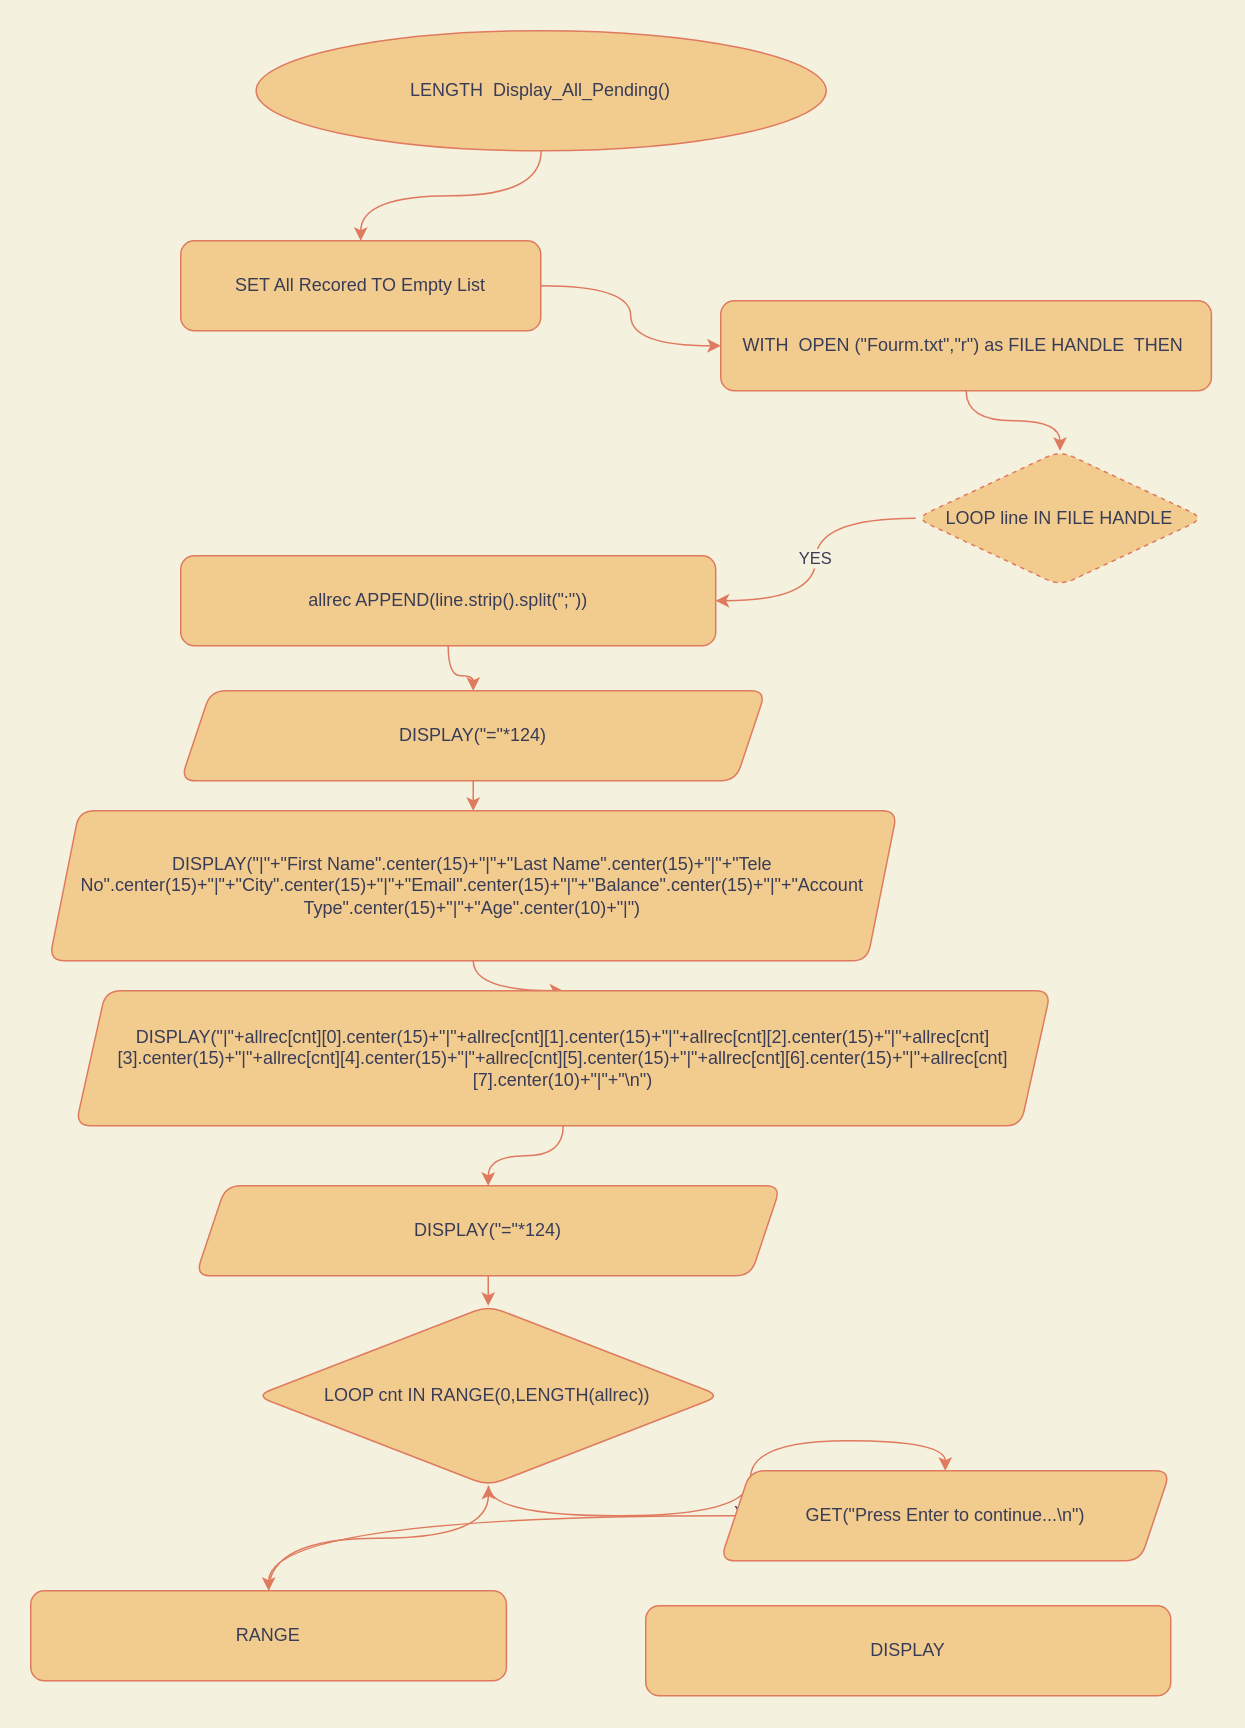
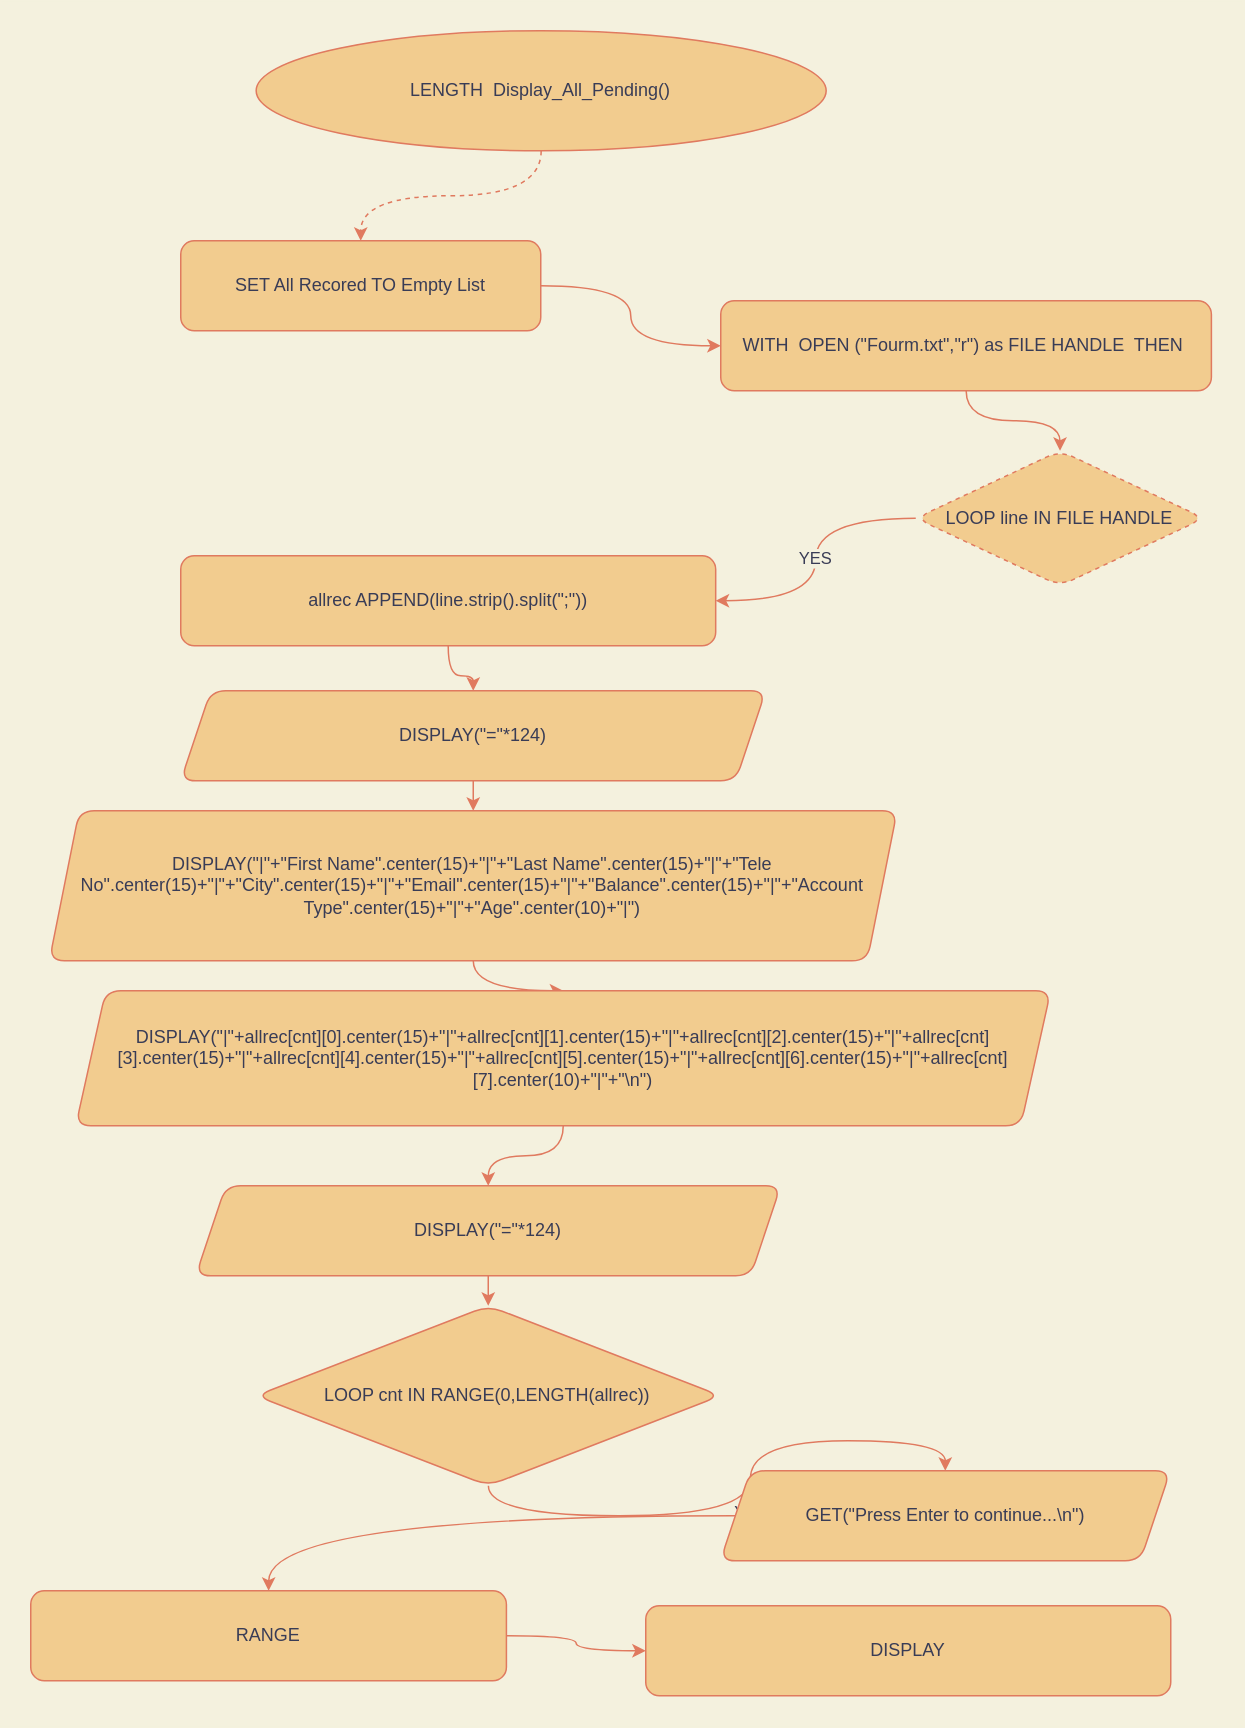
- <mxCell id="2" style="edgeStyle=orthogonalEdgeStyle;orthogonalLoop=1;jettySize=auto;html=1;labelBackgroundColor=#F4F1DE;strokeColor=#E07A5F;fontColor=#393C56;curved=1;" edge="1" parent="1" source="24" target="6"><mxGeometry relative="1" as="geometry" /></mxCell>
+ <mxCell id="2" style="edgeStyle=orthogonalEdgeStyle;orthogonalLoop=1;jettySize=auto;html=1;labelBackgroundColor=#F4F1DE;strokeColor=#E07A5F;fontColor=#393C56;curved=1;dashed=1;" edge="1" parent="1" source="24" target="6"><mxGeometry relative="1" as="geometry" /></mxCell>
- <mxCell id="21" style="edgeStyle=orthogonalEdgeStyle;orthogonalLoop=1;jettySize=auto;html=1;labelBackgroundColor=#F4F1DE;strokeColor=#E07A5F;fontColor=#393C56;curved=1;" edge="1" parent="1" source="22" target="18"><mxGeometry relative="1" as="geometry" /></mxCell>
+ <mxCell id="21" style="edgeStyle=orthogonalEdgeStyle;orthogonalLoop=1;jettySize=auto;html=1;labelBackgroundColor=#F4F1DE;strokeColor=#E07A5F;fontColor=#393C56;curved=1;" edge="1" parent="1" source="22" target="23"><mxGeometry relative="1" as="geometry" /></mxCell>
